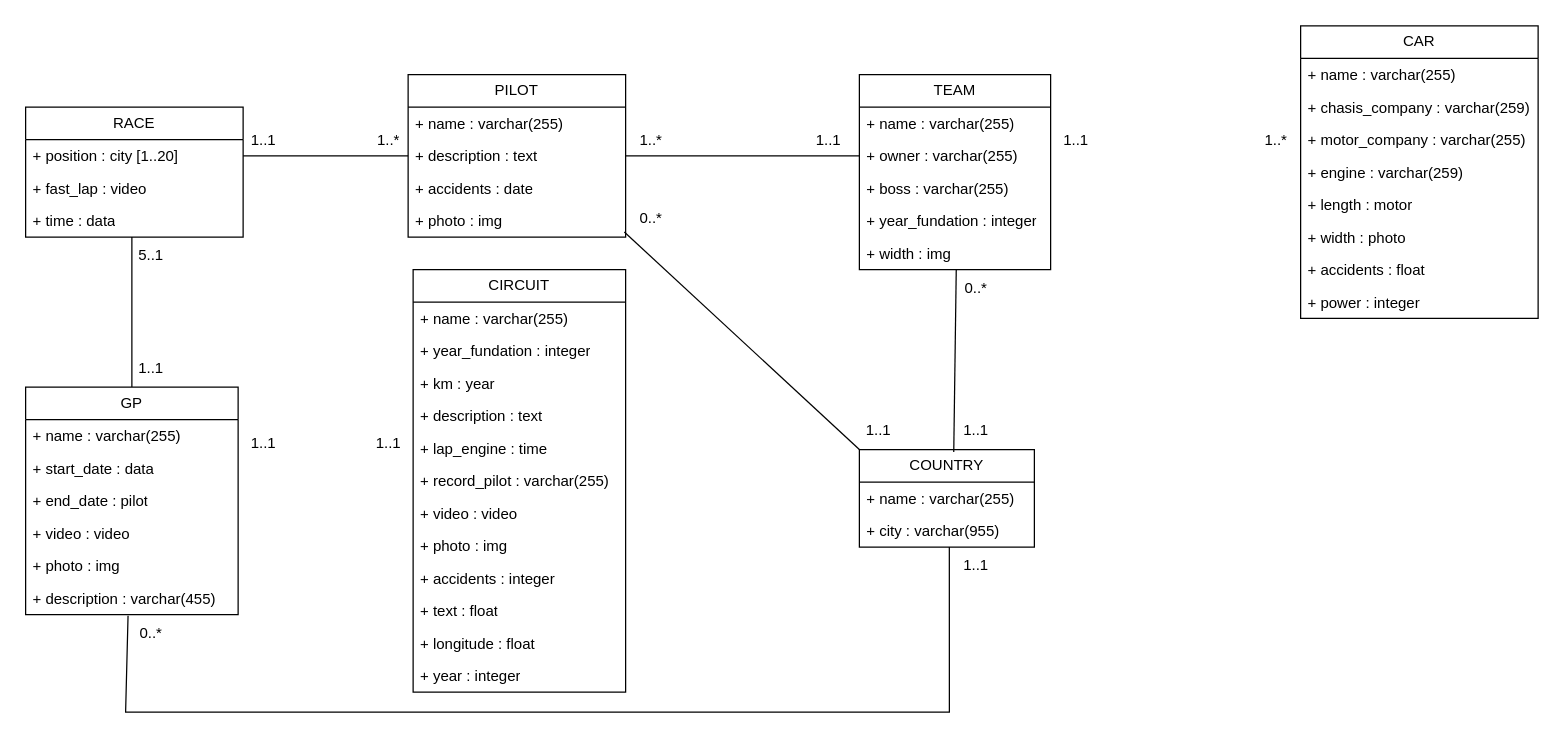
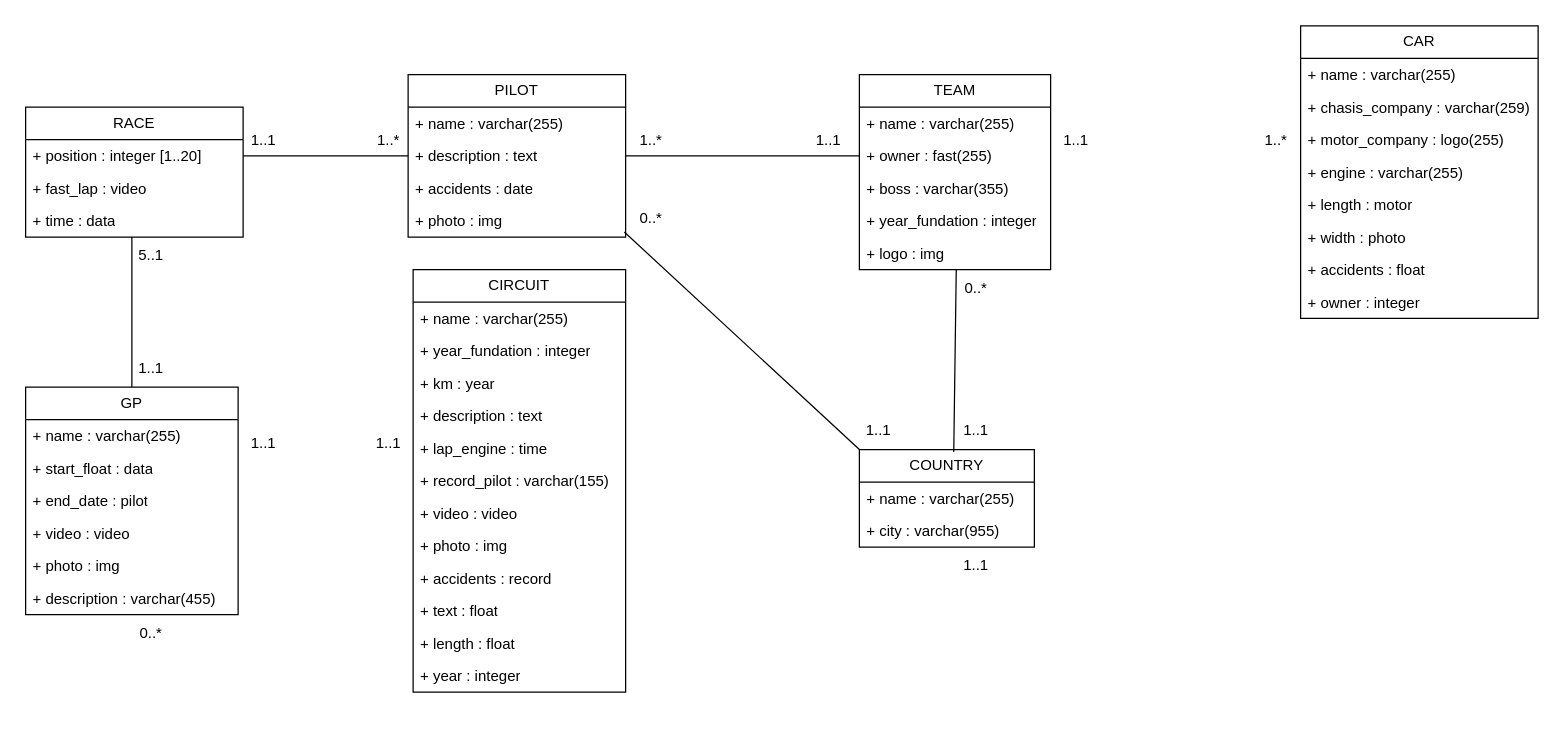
- <mxCell id="63" value="+ motor_company : varchar(255)" style="text;strokeColor=none;fillColor=none;align=left;verticalAlign=top;spacingLeft=4;spacingRight=4;overflow=hidden;rotatable=0;points=[[0,0.5],[1,0.5]];portConstraint=eastwest;whiteSpace=wrap;html=1;" vertex="1" parent="60"><mxGeometry y="78" width="190" height="26" as="geometry" /></mxCell>
+ <mxCell id="63" value="+ motor_company : logo(255)" style="text;strokeColor=none;fillColor=none;align=left;verticalAlign=top;spacingLeft=4;spacingRight=4;overflow=hidden;rotatable=0;points=[[0,0.5],[1,0.5]];portConstraint=eastwest;whiteSpace=wrap;html=1;" vertex="1" parent="60"><mxGeometry y="78" width="190" height="26" as="geometry" /></mxCell>
- <mxCell id="38" value="+ position : city [1..20]" style="text;strokeColor=none;fillColor=none;align=left;verticalAlign=top;spacingLeft=4;spacingRight=4;overflow=hidden;rotatable=0;points=[[0,0.5],[1,0.5]];portConstraint=eastwest;whiteSpace=wrap;html=1;" vertex="1" parent="37"><mxGeometry y="26" width="174" height="26" as="geometry" /></mxCell>
+ <mxCell id="38" value="+ position : integer [1..20]" style="text;strokeColor=none;fillColor=none;align=left;verticalAlign=top;spacingLeft=4;spacingRight=4;overflow=hidden;rotatable=0;points=[[0,0.5],[1,0.5]];portConstraint=eastwest;whiteSpace=wrap;html=1;" vertex="1" parent="37"><mxGeometry y="26" width="174" height="26" as="geometry" /></mxCell>
- <mxCell id="22" value="+ owner : varchar(255)" style="text;strokeColor=none;fillColor=none;align=left;verticalAlign=top;spacingLeft=4;spacingRight=4;overflow=hidden;rotatable=0;points=[[0,0.5],[1,0.5]];portConstraint=eastwest;whiteSpace=wrap;html=1;" vertex="1" parent="20"><mxGeometry y="52" width="153" height="26" as="geometry" /></mxCell>
+ <mxCell id="22" value="+ owner : fast(255)" style="text;strokeColor=none;fillColor=none;align=left;verticalAlign=top;spacingLeft=4;spacingRight=4;overflow=hidden;rotatable=0;points=[[0,0.5],[1,0.5]];portConstraint=eastwest;whiteSpace=wrap;html=1;" vertex="1" parent="20"><mxGeometry y="52" width="153" height="26" as="geometry" /></mxCell>
- <mxCell id="64" value="+ engine : varchar(259)" style="text;strokeColor=none;fillColor=none;align=left;verticalAlign=top;spacingLeft=4;spacingRight=4;overflow=hidden;rotatable=0;points=[[0,0.5],[1,0.5]];portConstraint=eastwest;whiteSpace=wrap;html=1;" vertex="1" parent="60"><mxGeometry y="104" width="190" height="26" as="geometry" /></mxCell>
+ <mxCell id="64" value="+ engine : varchar(255)" style="text;strokeColor=none;fillColor=none;align=left;verticalAlign=top;spacingLeft=4;spacingRight=4;overflow=hidden;rotatable=0;points=[[0,0.5],[1,0.5]];portConstraint=eastwest;whiteSpace=wrap;html=1;" vertex="1" parent="60"><mxGeometry y="104" width="190" height="26" as="geometry" /></mxCell>
- <mxCell id="23" value="+ boss : varchar(255)" style="text;strokeColor=none;fillColor=none;align=left;verticalAlign=top;spacingLeft=4;spacingRight=4;overflow=hidden;rotatable=0;points=[[0,0.5],[1,0.5]];portConstraint=eastwest;whiteSpace=wrap;html=1;" vertex="1" parent="20"><mxGeometry y="78" width="153" height="26" as="geometry" /></mxCell>
+ <mxCell id="23" value="+ boss : varchar(355)" style="text;strokeColor=none;fillColor=none;align=left;verticalAlign=top;spacingLeft=4;spacingRight=4;overflow=hidden;rotatable=0;points=[[0,0.5],[1,0.5]];portConstraint=eastwest;whiteSpace=wrap;html=1;" vertex="1" parent="20"><mxGeometry y="78" width="153" height="26" as="geometry" /></mxCell>
- <mxCell id="25" value="+ width : img" style="text;strokeColor=none;fillColor=none;align=left;verticalAlign=top;spacingLeft=4;spacingRight=4;overflow=hidden;rotatable=0;points=[[0,0.5],[1,0.5]];portConstraint=eastwest;whiteSpace=wrap;html=1;" vertex="1" parent="20"><mxGeometry y="130" width="153" height="26" as="geometry" /></mxCell>
+ <mxCell id="25" value="+ logo : img" style="text;strokeColor=none;fillColor=none;align=left;verticalAlign=top;spacingLeft=4;spacingRight=4;overflow=hidden;rotatable=0;points=[[0,0.5],[1,0.5]];portConstraint=eastwest;whiteSpace=wrap;html=1;" vertex="1" parent="20"><mxGeometry y="130" width="153" height="26" as="geometry" /></mxCell>
- <mxCell id="68" value="+ power : integer" style="text;strokeColor=none;fillColor=none;align=left;verticalAlign=top;spacingLeft=4;spacingRight=4;overflow=hidden;rotatable=0;points=[[0,0.5],[1,0.5]];portConstraint=eastwest;whiteSpace=wrap;html=1;" vertex="1" parent="60"><mxGeometry y="208" width="190" height="26" as="geometry" /></mxCell>
+ <mxCell id="68" value="+ owner : integer" style="text;strokeColor=none;fillColor=none;align=left;verticalAlign=top;spacingLeft=4;spacingRight=4;overflow=hidden;rotatable=0;points=[[0,0.5],[1,0.5]];portConstraint=eastwest;whiteSpace=wrap;html=1;" vertex="1" parent="60"><mxGeometry y="208" width="190" height="26" as="geometry" /></mxCell>
- <mxCell id="28" value="+ start_date : data" style="text;strokeColor=none;fillColor=none;align=left;verticalAlign=top;spacingLeft=4;spacingRight=4;overflow=hidden;rotatable=0;points=[[0,0.5],[1,0.5]];portConstraint=eastwest;whiteSpace=wrap;html=1;" vertex="1" parent="26"><mxGeometry y="52" width="170" height="26" as="geometry" /></mxCell>
+ <mxCell id="28" value="+ start_float : data" style="text;strokeColor=none;fillColor=none;align=left;verticalAlign=top;spacingLeft=4;spacingRight=4;overflow=hidden;rotatable=0;points=[[0,0.5],[1,0.5]];portConstraint=eastwest;whiteSpace=wrap;html=1;" vertex="1" parent="26"><mxGeometry y="52" width="170" height="26" as="geometry" /></mxCell>
- <mxCell id="8" value="+ record_pilot : varchar(255)" style="text;strokeColor=none;fillColor=none;align=left;verticalAlign=top;spacingLeft=4;spacingRight=4;overflow=hidden;rotatable=0;points=[[0,0.5],[1,0.5]];portConstraint=eastwest;whiteSpace=wrap;html=1;" vertex="1" parent="2"><mxGeometry y="156" width="170" height="26" as="geometry" /></mxCell>
+ <mxCell id="8" value="+ record_pilot : varchar(155)" style="text;strokeColor=none;fillColor=none;align=left;verticalAlign=top;spacingLeft=4;spacingRight=4;overflow=hidden;rotatable=0;points=[[0,0.5],[1,0.5]];portConstraint=eastwest;whiteSpace=wrap;html=1;" vertex="1" parent="2"><mxGeometry y="156" width="170" height="26" as="geometry" /></mxCell>
- <mxCell id="11" value="+ accidents : integer" style="text;strokeColor=none;fillColor=none;align=left;verticalAlign=top;spacingLeft=4;spacingRight=4;overflow=hidden;rotatable=0;points=[[0,0.5],[1,0.5]];portConstraint=eastwest;whiteSpace=wrap;html=1;" vertex="1" parent="2"><mxGeometry y="234" width="170" height="26" as="geometry" /></mxCell>
+ <mxCell id="11" value="+ accidents : record" style="text;strokeColor=none;fillColor=none;align=left;verticalAlign=top;spacingLeft=4;spacingRight=4;overflow=hidden;rotatable=0;points=[[0,0.5],[1,0.5]];portConstraint=eastwest;whiteSpace=wrap;html=1;" vertex="1" parent="2"><mxGeometry y="234" width="170" height="26" as="geometry" /></mxCell>
- <mxCell id="13" value="+ longitude : float" style="text;strokeColor=none;fillColor=none;align=left;verticalAlign=top;spacingLeft=4;spacingRight=4;overflow=hidden;rotatable=0;points=[[0,0.5],[1,0.5]];portConstraint=eastwest;whiteSpace=wrap;html=1;" vertex="1" parent="2"><mxGeometry y="286" width="170" height="26" as="geometry" /></mxCell>
+ <mxCell id="13" value="+ length : float" style="text;strokeColor=none;fillColor=none;align=left;verticalAlign=top;spacingLeft=4;spacingRight=4;overflow=hidden;rotatable=0;points=[[0,0.5],[1,0.5]];portConstraint=eastwest;whiteSpace=wrap;html=1;" vertex="1" parent="2"><mxGeometry y="286" width="170" height="26" as="geometry" /></mxCell>
- <mxCell id="45" value="" style="endArrow=none;html=1;rounded=0;exitX=0.482;exitY=1.038;exitDx=0;exitDy=0;entryX=0.514;entryY=1;entryDx=0;entryDy=0;entryPerimeter=0;exitPerimeter=0;" edge="1" parent="1" source="32" target="36"><mxGeometry width="50" height="50" relative="1" as="geometry"><mxPoint x="590" y="459" as="sourcePoint" /><mxPoint x="640" y="409" as="targetPoint" /><Array as="points"><mxPoint x="100" y="569" /><mxPoint x="430" y="569" /><mxPoint x="759" y="569" /></Array></mxGeometry></mxCell>
